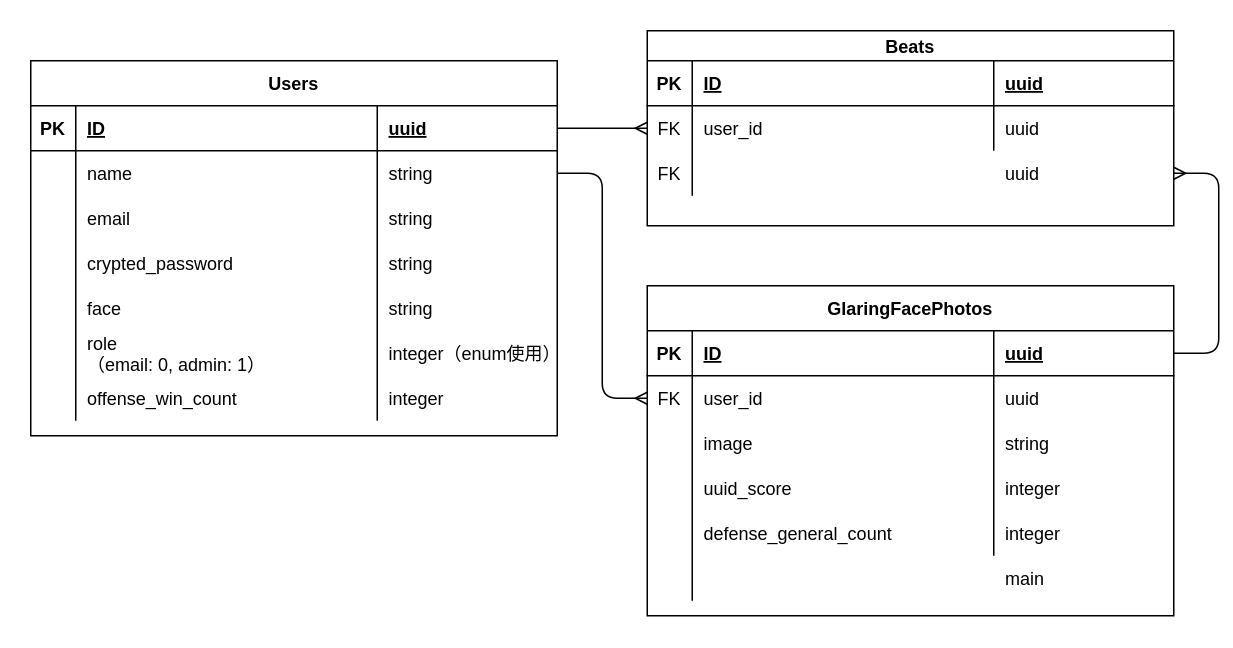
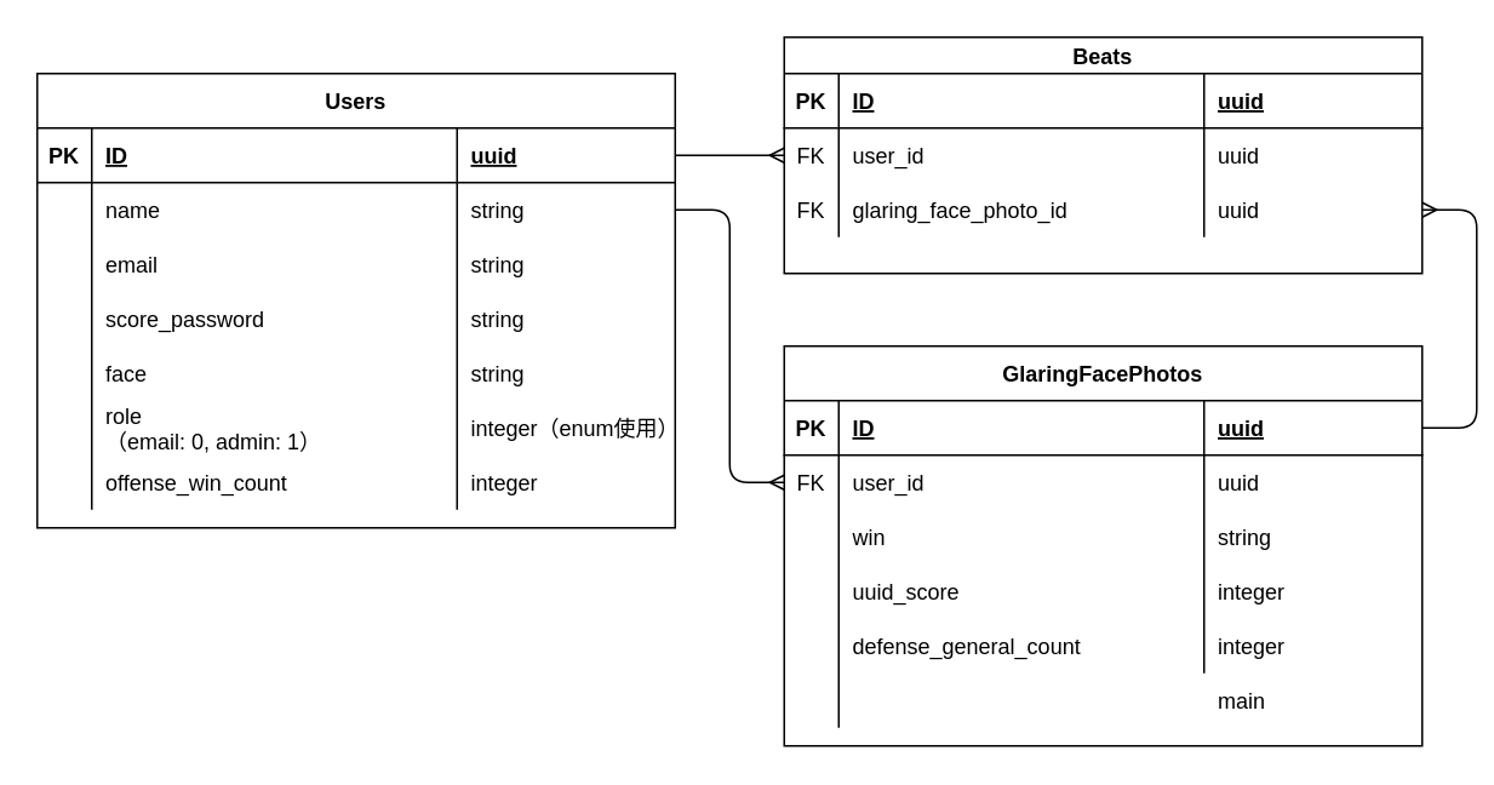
+ <mxCell id="66" value="glaring_face_photo_id" style="shape=partialRectangle;connectable=0;fillColor=none;top=0;left=0;bottom=0;right=0;align=left;spacingLeft=6;overflow=hidden;" vertex="1" parent="64"><mxGeometry x="30" width="201" height="30" as="geometry"><mxRectangle width="201" height="30" as="alternateBounds" /></mxGeometry></mxCell>
- <mxCell id="17" value="crypted_password" style="shape=partialRectangle;connectable=0;fillColor=none;top=0;left=0;bottom=0;right=0;align=left;spacingLeft=6;overflow=hidden;" vertex="1" parent="15"><mxGeometry x="30" width="201.0" height="30" as="geometry"><mxRectangle width="201.0" height="30" as="alternateBounds" /></mxGeometry></mxCell>
+ <mxCell id="17" value="score_password" style="shape=partialRectangle;connectable=0;fillColor=none;top=0;left=0;bottom=0;right=0;align=left;spacingLeft=6;overflow=hidden;" vertex="1" parent="15"><mxGeometry x="30" width="201.0" height="30" as="geometry"><mxRectangle width="201.0" height="30" as="alternateBounds" /></mxGeometry></mxCell>
- <mxCell id="42" value="image" style="shape=partialRectangle;connectable=0;fillColor=none;top=0;left=0;bottom=0;right=0;align=left;spacingLeft=6;overflow=hidden;" vertex="1" parent="40"><mxGeometry x="30" width="201" height="30" as="geometry"><mxRectangle width="201" height="30" as="alternateBounds" /></mxGeometry></mxCell>
+ <mxCell id="42" value="win" style="shape=partialRectangle;connectable=0;fillColor=none;top=0;left=0;bottom=0;right=0;align=left;spacingLeft=6;overflow=hidden;" vertex="1" parent="40"><mxGeometry x="30" width="201" height="30" as="geometry"><mxRectangle width="201" height="30" as="alternateBounds" /></mxGeometry></mxCell>
